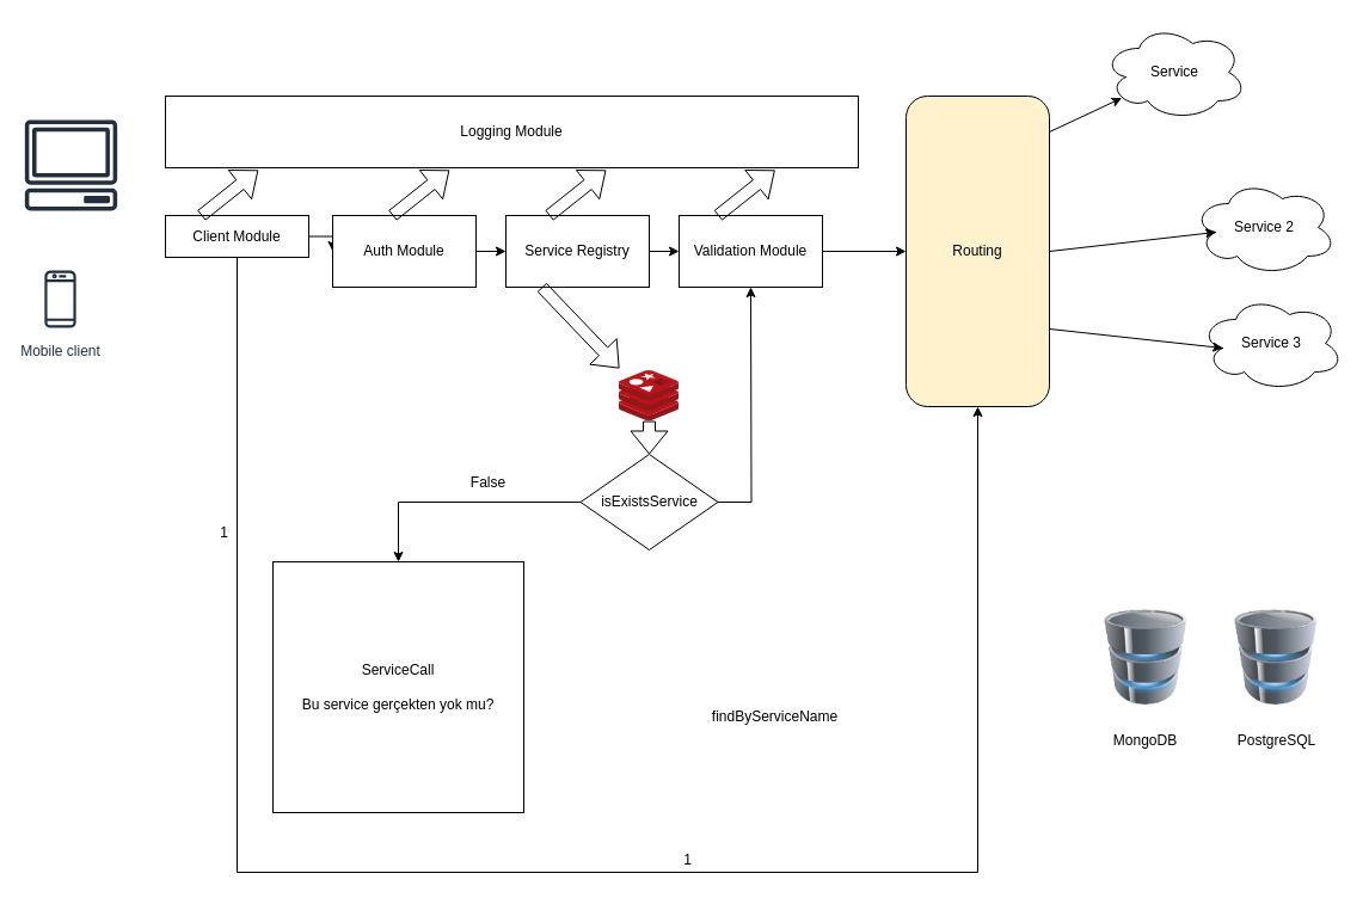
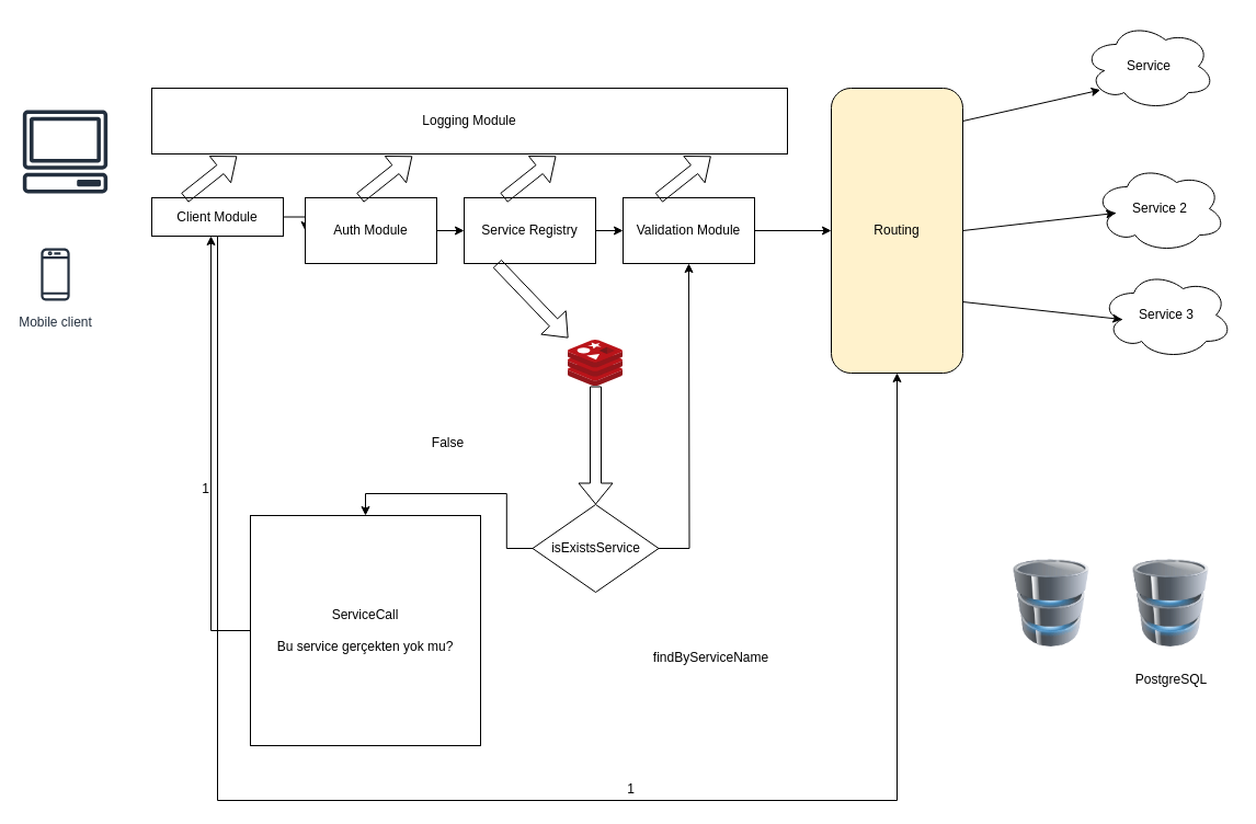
- <mxCell id="31" value="Service" style="ellipse;shape=cloud;whiteSpace=wrap;html=1;" vertex="1" parent="1"><mxGeometry x="923" y="20" width="120" height="80" as="geometry" /></mxCell>
+ <mxCell id="31" value="Service" style="ellipse;shape=cloud;whiteSpace=wrap;html=1;" vertex="1" parent="1"><mxGeometry x="988" y="20" width="120" height="80" as="geometry" /></mxCell>
+ <mxCell id="22" style="edgeStyle=orthogonalEdgeStyle;rounded=0;orthogonalLoop=1;jettySize=auto;html=1;exitX=1;exitY=0.5;exitDx=0;exitDy=0;entryX=0.45;entryY=1;entryDx=0;entryDy=0;entryPerimeter=0;" edge="1" parent="1" source="23" target="6"><mxGeometry relative="1" as="geometry"><Array as="points"><mxPoint x="192" y="575" /></Array></mxGeometry></mxCell>
- <mxCell id="20" value="isExistsService" style="rhombus;whiteSpace=wrap;html=1;" vertex="1" parent="1"><mxGeometry x="485.5" y="380" width="115" height="80" as="geometry" /></mxCell>
+ <mxCell id="20" value="isExistsService" style="rhombus;whiteSpace=wrap;html=1;" vertex="1" parent="1"><mxGeometry x="485.5" y="460" width="115" height="80" as="geometry" /></mxCell>
- <mxCell id="38" value="MongoDB" style="text;html=1;align=center;verticalAlign=middle;resizable=0;points=[];autosize=1;" vertex="1" parent="1"><mxGeometry x="923" y="610" width="70" height="20" as="geometry" /></mxCell>
